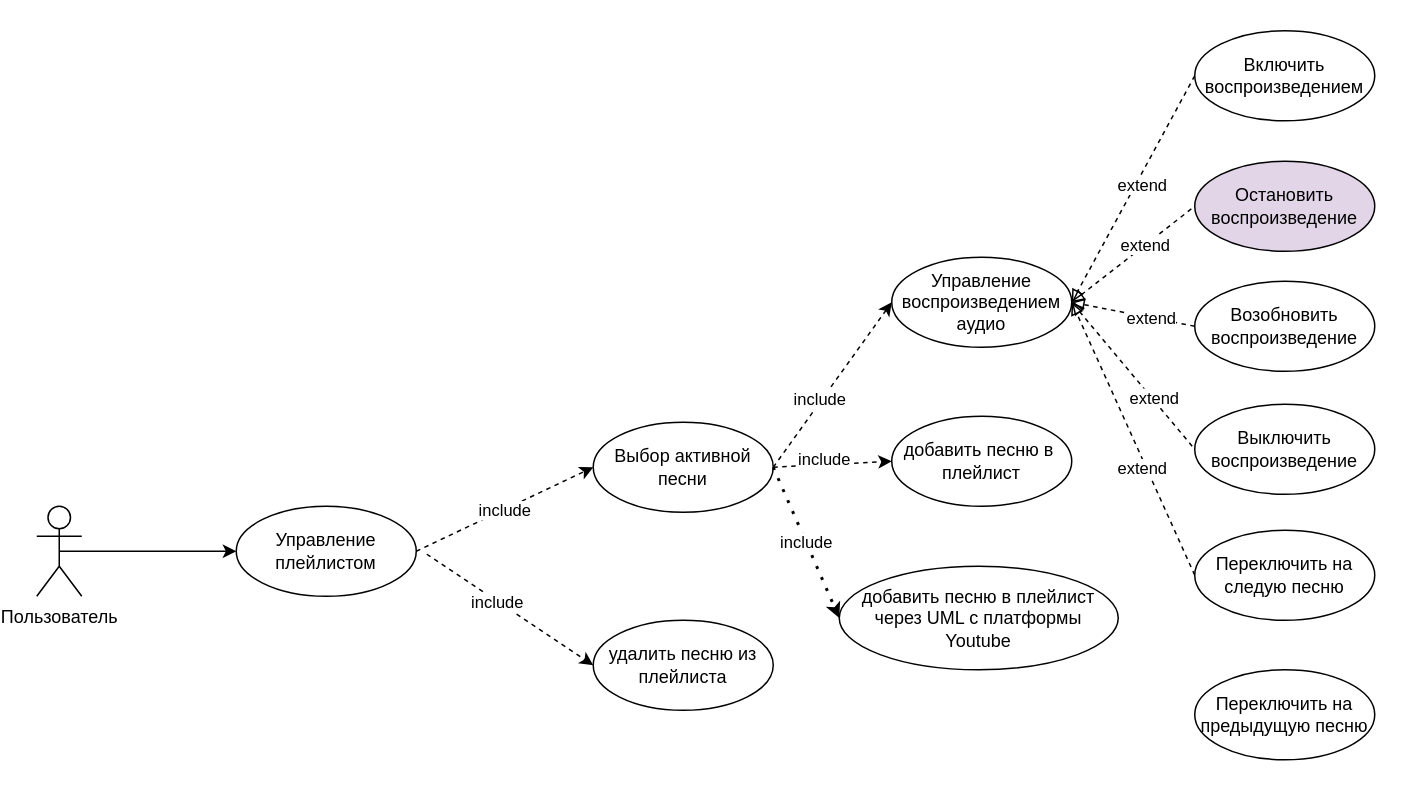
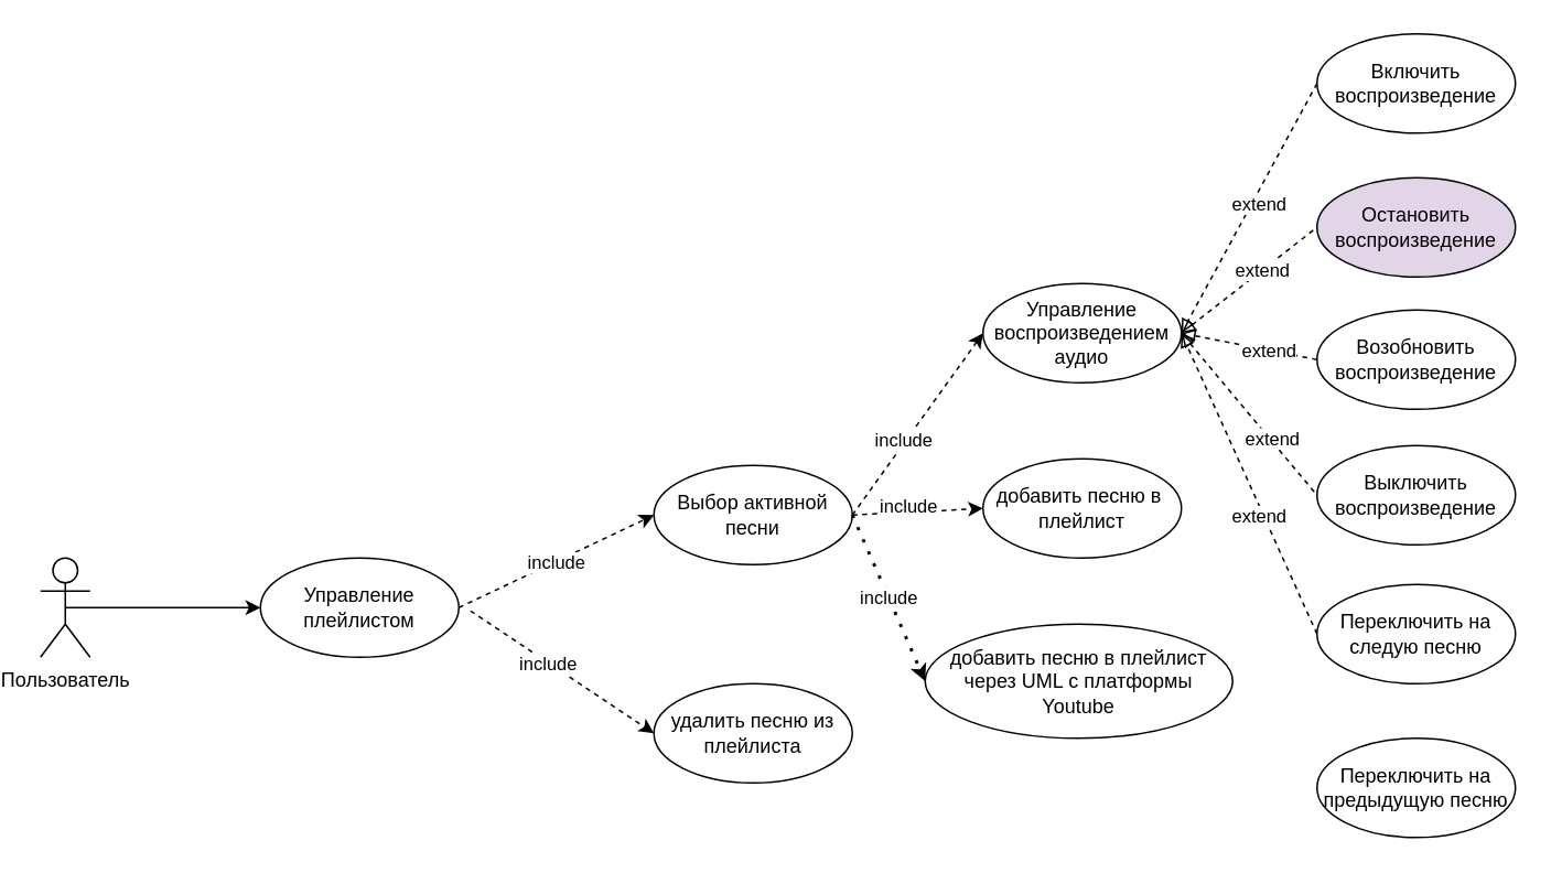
- <mxCell id="12" value="Включить воспроизведением" style="ellipse;whiteSpace=wrap;html=1;" vertex="1" parent="1"><mxGeometry x="792" y="20" width="120" height="60" as="geometry" /></mxCell>
+ <mxCell id="12" value="Включить воспроизведение" style="ellipse;whiteSpace=wrap;html=1;" vertex="1" parent="1"><mxGeometry x="792" y="20" width="120" height="60" as="geometry" /></mxCell>
